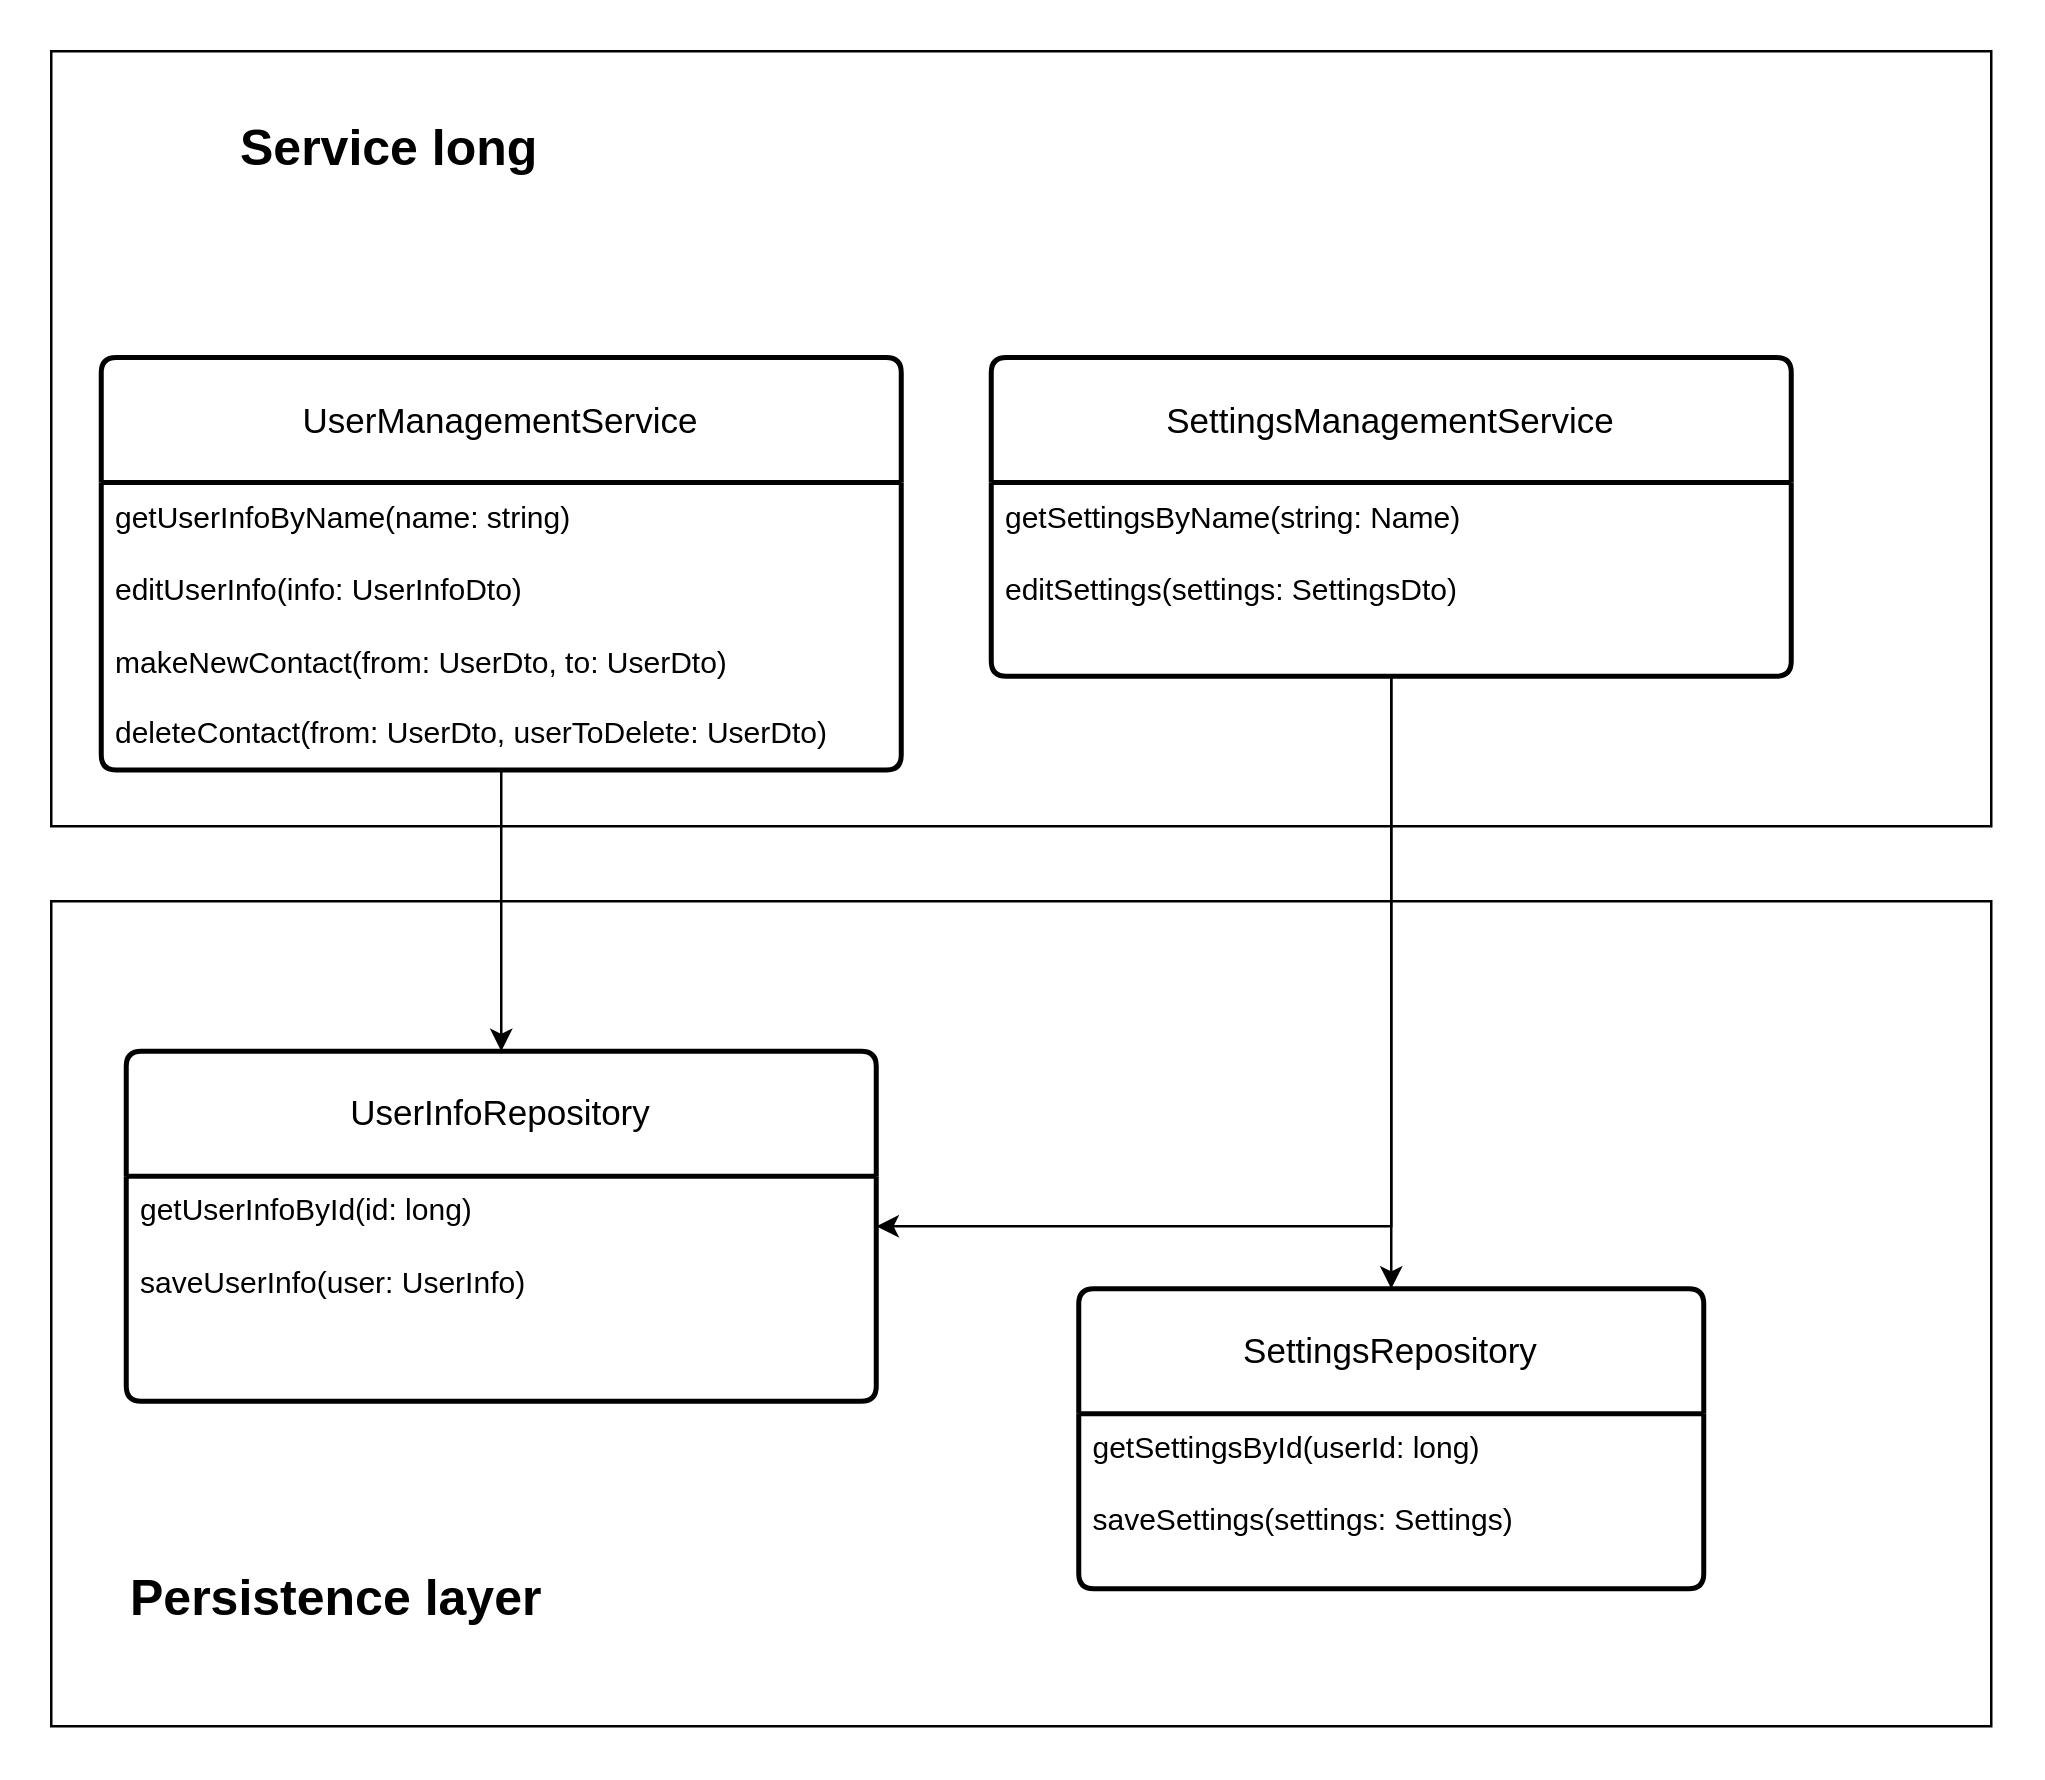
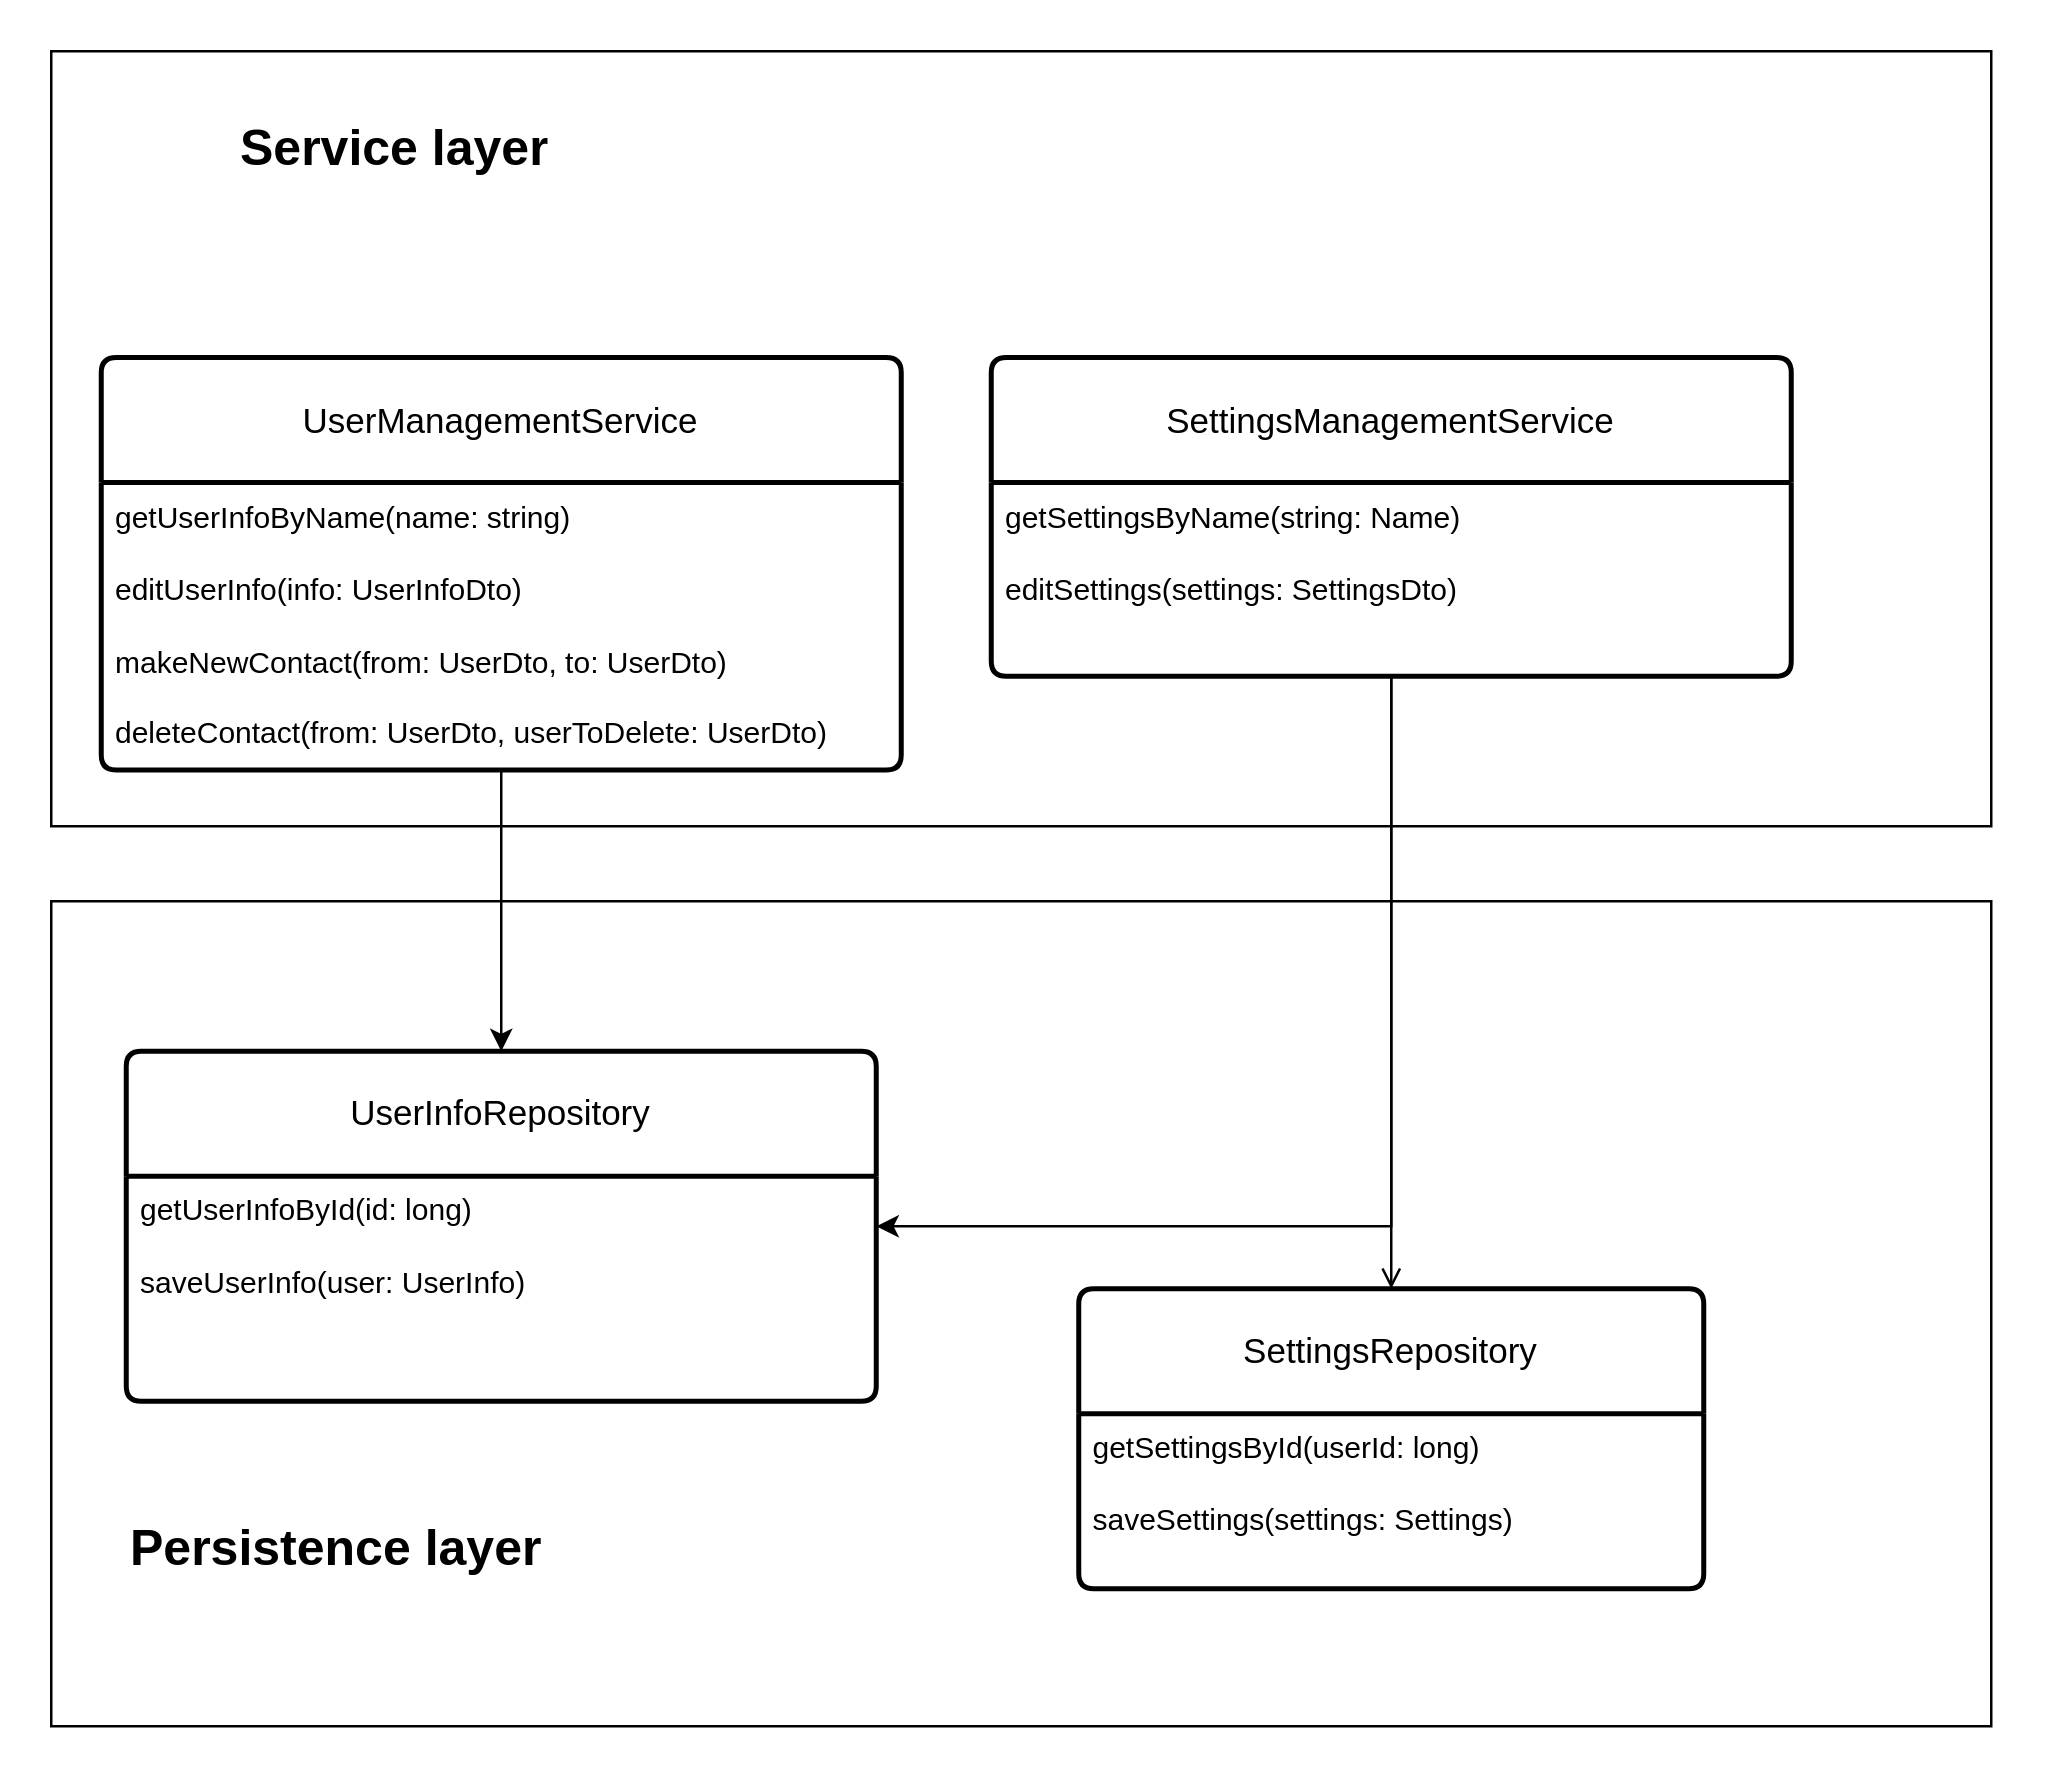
- <mxCell id="9" value="&lt;b&gt;&lt;font style=&quot;font-size: 20px;&quot;&gt;Service long&lt;/font&gt;&lt;/b&gt;" style="text;strokeColor=none;fillColor=none;spacingLeft=4;spacingRight=4;overflow=hidden;rotatable=0;points=[[0,0.5],[1,0.5]];portConstraint=eastwest;fontSize=12;whiteSpace=wrap;html=1;" parent="1" vertex="1"><mxGeometry x="90" y="40" width="250" height="30" as="geometry" /></mxCell>
+ <mxCell id="9" value="&lt;b&gt;&lt;font style=&quot;font-size: 20px;&quot;&gt;Service layer&lt;/font&gt;&lt;/b&gt;" style="text;strokeColor=none;fillColor=none;spacingLeft=4;spacingRight=4;overflow=hidden;rotatable=0;points=[[0,0.5],[1,0.5]];portConstraint=eastwest;fontSize=12;whiteSpace=wrap;html=1;" parent="1" vertex="1"><mxGeometry x="90" y="40" width="250" height="30" as="geometry" /></mxCell>
- <mxCell id="11" style="edgeStyle=orthogonalEdgeStyle;rounded=0;orthogonalLoop=1;jettySize=auto;html=1;" edge="1" parent="1" source="12" target="14"><mxGeometry relative="1" as="geometry" /></mxCell>
+ <mxCell id="11" style="edgeStyle=orthogonalEdgeStyle;rounded=0;orthogonalLoop=1;jettySize=auto;html=1;endArrow=open;" edge="1" parent="1" source="12" target="14"><mxGeometry relative="1" as="geometry" /></mxCell>
- <mxCell id="10" value="&lt;b&gt;&lt;font&gt;&lt;span style=&quot;font-size: 20px;&quot;&gt;Persistence layer&lt;/span&gt;&lt;/font&gt;&lt;/b&gt;" style="text;strokeColor=none;fillColor=none;spacingLeft=4;spacingRight=4;overflow=hidden;rotatable=0;points=[[0,0.5],[1,0.5]];portConstraint=eastwest;fontSize=12;whiteSpace=wrap;html=1;" parent="1" vertex="1"><mxGeometry x="46" y="620" width="250" height="30" as="geometry" /></mxCell>
+ <mxCell id="10" value="&lt;b&gt;&lt;font&gt;&lt;span style=&quot;font-size: 20px;&quot;&gt;Persistence layer&lt;/span&gt;&lt;/font&gt;&lt;/b&gt;" style="text;strokeColor=none;fillColor=none;spacingLeft=4;spacingRight=4;overflow=hidden;rotatable=0;points=[[0,0.5],[1,0.5]];portConstraint=eastwest;fontSize=12;whiteSpace=wrap;html=1;" parent="1" vertex="1"><mxGeometry x="46" y="600" width="250" height="30" as="geometry" /></mxCell>
